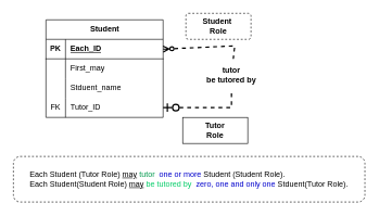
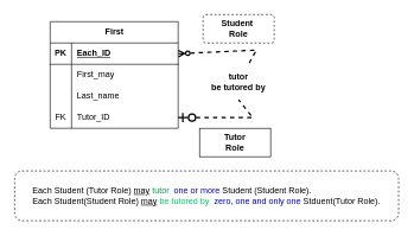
- <mxCell id="2" value="Student" style="shape=table;startSize=30;container=1;collapsible=1;childLayout=tableLayout;fixedRows=1;rowLines=0;fontStyle=1;align=center;resizeLast=1;html=1;" parent="1" vertex="1"><mxGeometry x="70" y="30" width="180" height="150" as="geometry" /></mxCell>
+ <mxCell id="2" value="First" style="shape=table;startSize=30;container=1;collapsible=1;childLayout=tableLayout;fixedRows=1;rowLines=0;fontStyle=1;align=center;resizeLast=1;html=1;" parent="1" vertex="1"><mxGeometry x="70" y="30" width="180" height="150" as="geometry" /></mxCell>
- <mxCell id="17" value="&lt;b&gt;tutor&lt;br&gt;be tutored by&lt;/b&gt;" style="text;html=1;strokeColor=none;fillColor=none;align=center;verticalAlign=middle;whiteSpace=wrap;rounded=0;" parent="1" vertex="1"><mxGeometry x="310" y="90" width="90" height="50" as="geometry" /></mxCell>
+ <mxCell id="17" value="&lt;b&gt;tutor&lt;br&gt;be tutored by&lt;/b&gt;" style="text;html=1;strokeColor=none;fillColor=none;align=center;verticalAlign=middle;whiteSpace=wrap;rounded=0;" parent="1" vertex="1"><mxGeometry x="290" y="90" width="90" height="50" as="geometry" /></mxCell>
- <mxCell id="11" value="Stduent_name" style="shape=partialRectangle;connectable=0;fillColor=none;top=0;left=0;bottom=0;right=0;align=left;spacingLeft=6;overflow=hidden;whiteSpace=wrap;html=1;" parent="9" vertex="1"><mxGeometry x="30" width="150" height="30" as="geometry"><mxRectangle width="150" height="30" as="alternateBounds" /></mxGeometry></mxCell>
+ <mxCell id="11" value="Last_name" style="shape=partialRectangle;connectable=0;fillColor=none;top=0;left=0;bottom=0;right=0;align=left;spacingLeft=6;overflow=hidden;whiteSpace=wrap;html=1;" parent="9" vertex="1"><mxGeometry x="30" width="150" height="30" as="geometry"><mxRectangle width="150" height="30" as="alternateBounds" /></mxGeometry></mxCell>
